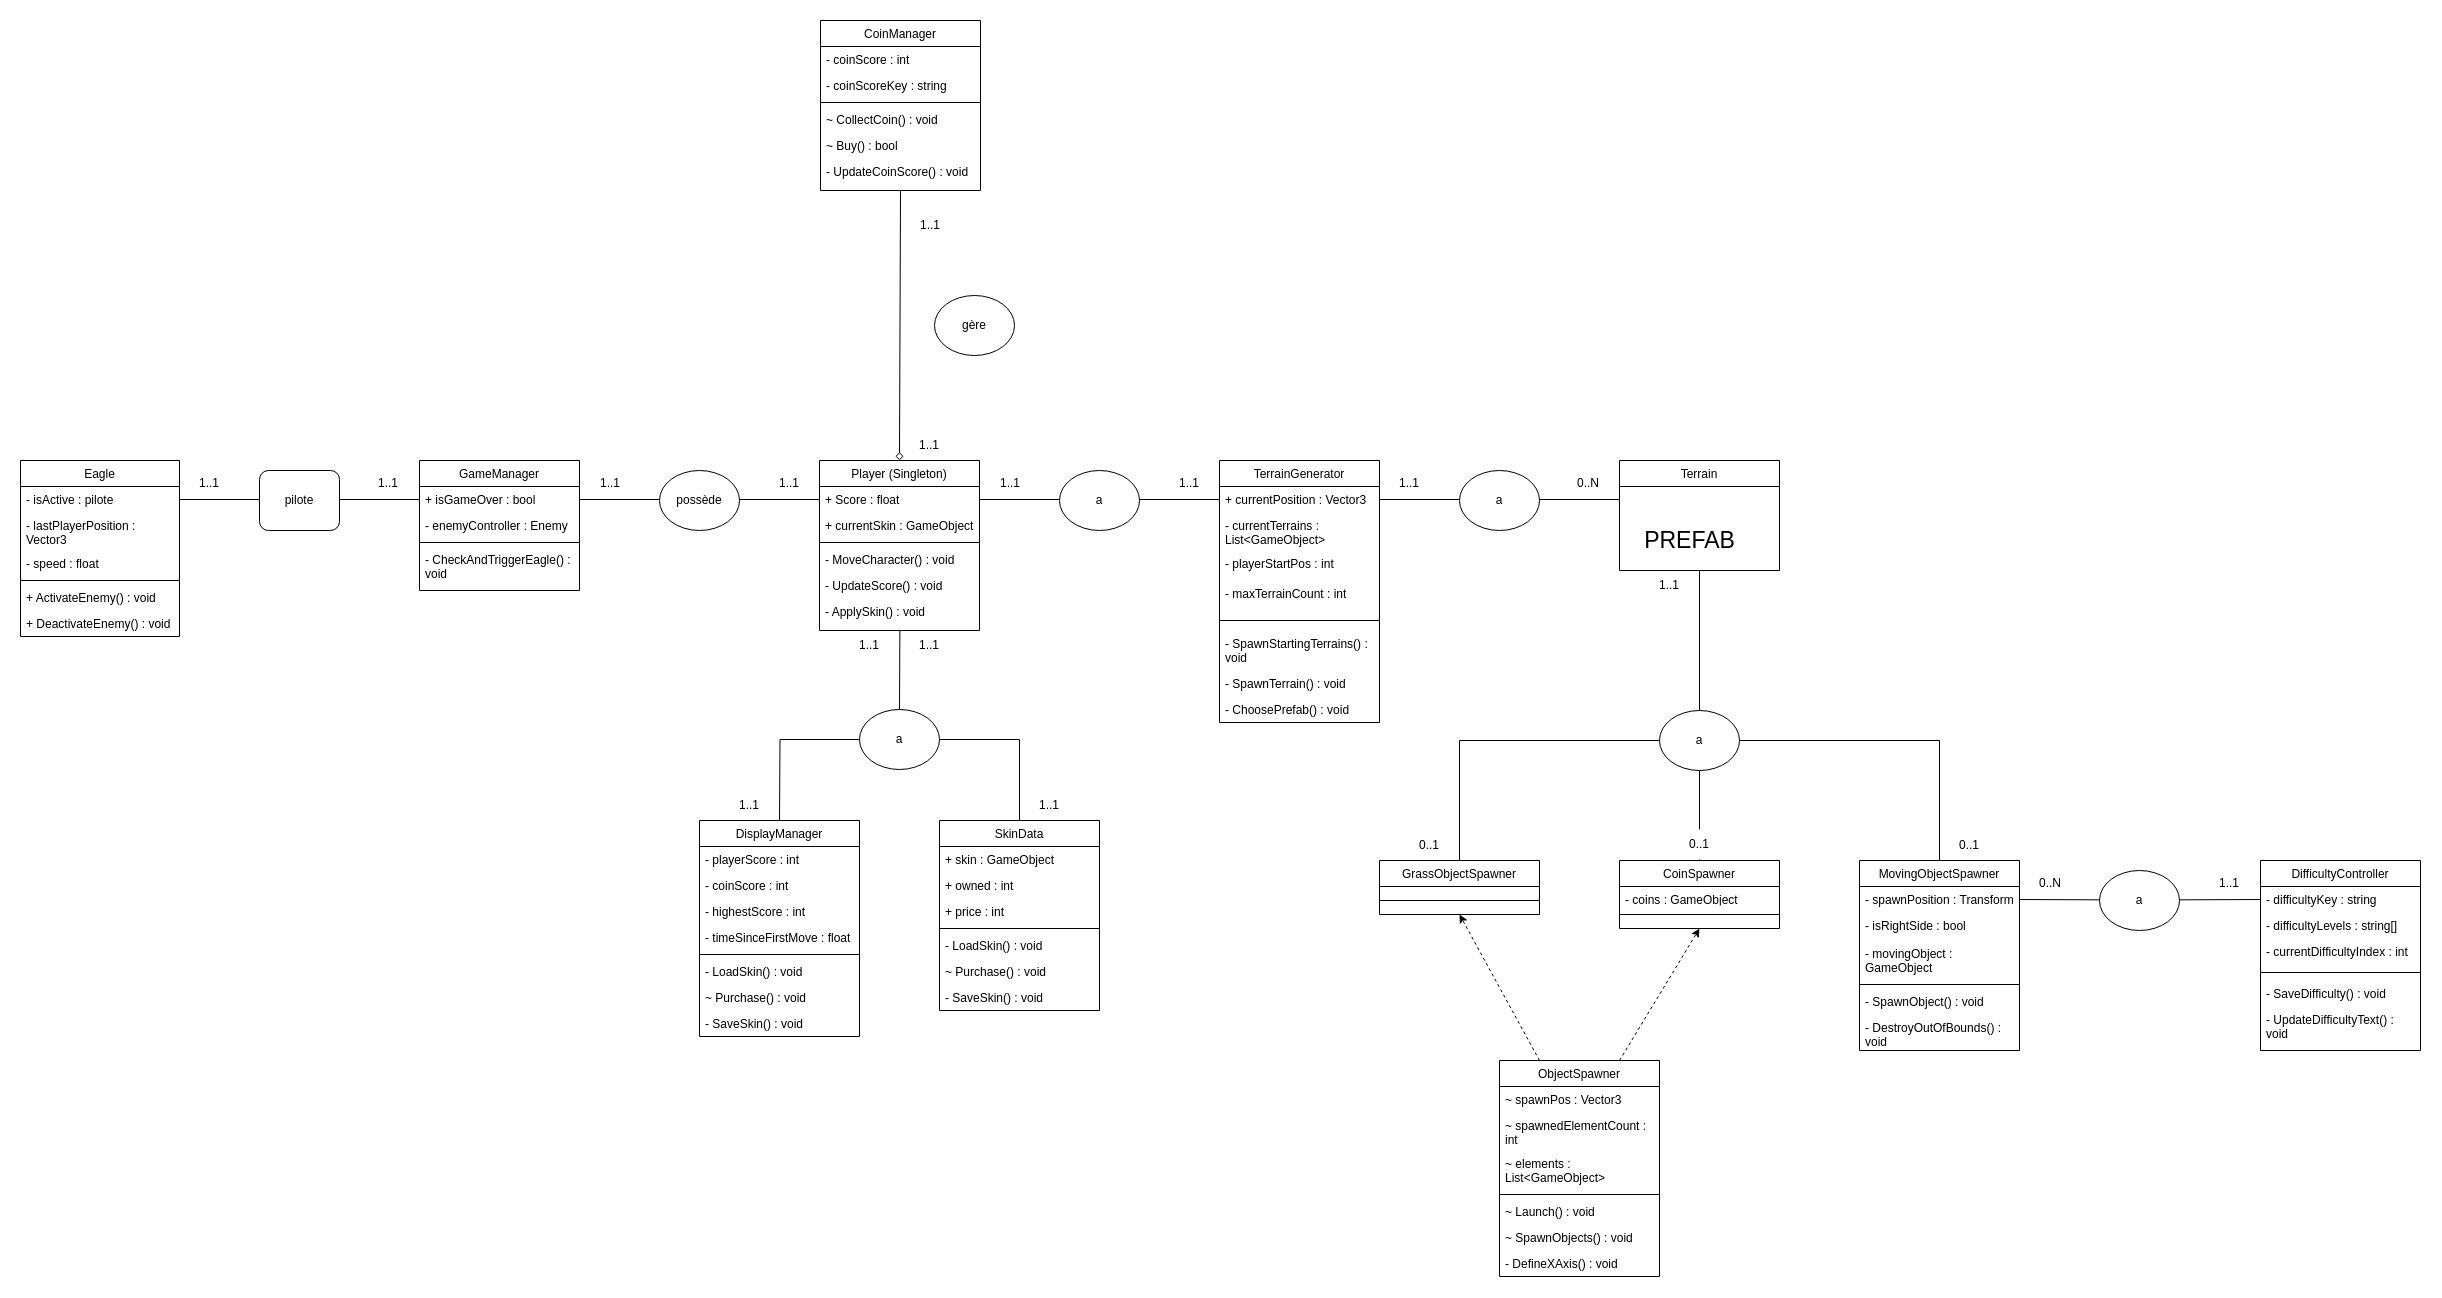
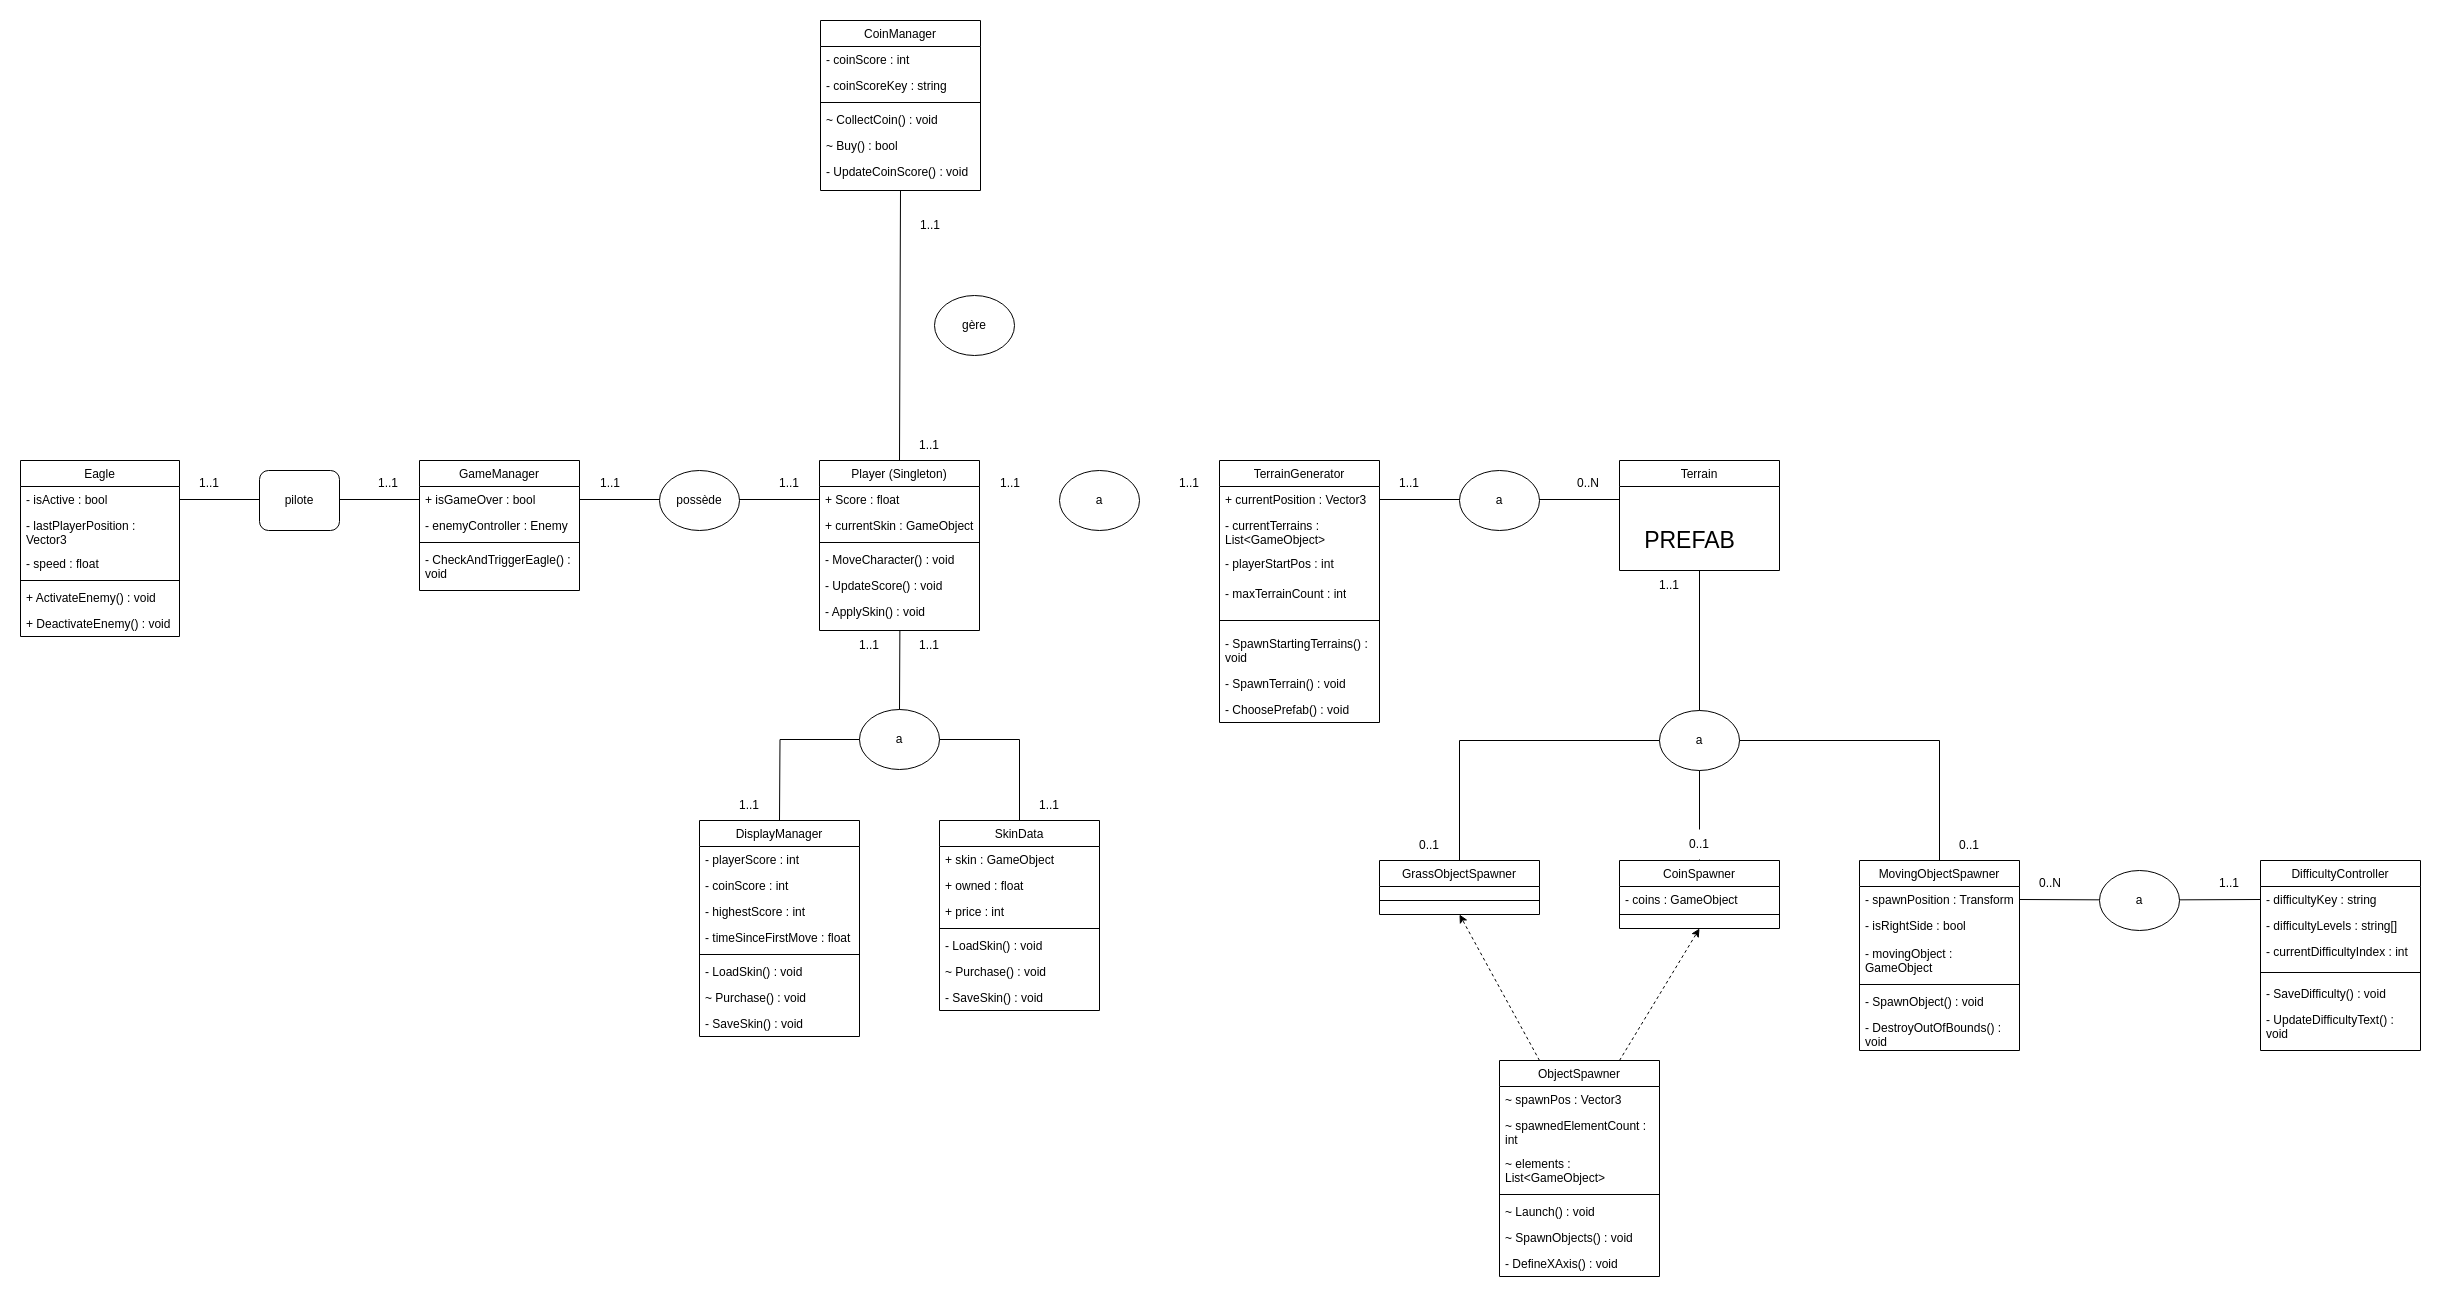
- <mxCell id="3" style="rounded=0;orthogonalLoop=1;jettySize=auto;html=1;entryX=0.5;entryY=0;entryDx=0;entryDy=0;endArrow=diamond;endFill=0;exitX=0.5;exitY=1;exitDx=0;exitDy=0;" parent="1" source="92" target="69" edge="1"><mxGeometry relative="1" as="geometry"><mxPoint x="1169" y="410" as="targetPoint" /><mxPoint x="1169" y="120" as="sourcePoint" /></mxGeometry></mxCell>
+ <mxCell id="3" style="rounded=0;orthogonalLoop=1;jettySize=auto;html=1;entryX=0.5;entryY=0;entryDx=0;entryDy=0;endArrow=none;endFill=0;exitX=0.5;exitY=1;exitDx=0;exitDy=0;" parent="1" source="92" target="69" edge="1"><mxGeometry relative="1" as="geometry"><mxPoint x="1169" y="410" as="targetPoint" /><mxPoint x="1169" y="120" as="sourcePoint" /></mxGeometry></mxCell>
- <mxCell id="25" value="- isActive : pilote" style="text;align=left;verticalAlign=top;spacingLeft=4;spacingRight=4;overflow=hidden;rotatable=0;points=[[0,0.5],[1,0.5]];portConstraint=eastwest;" parent="24" vertex="1"><mxGeometry y="26" width="159" height="26" as="geometry" /></mxCell>
+ <mxCell id="25" value="- isActive : bool" style="text;align=left;verticalAlign=top;spacingLeft=4;spacingRight=4;overflow=hidden;rotatable=0;points=[[0,0.5],[1,0.5]];portConstraint=eastwest;" parent="24" vertex="1"><mxGeometry y="26" width="159" height="26" as="geometry" /></mxCell>
- <mxCell id="6" style="edgeStyle=orthogonalEdgeStyle;rounded=0;orthogonalLoop=1;jettySize=auto;html=1;entryX=0;entryY=0.5;entryDx=0;entryDy=0;endArrow=none;endFill=0;exitX=1;exitY=0.5;exitDx=0;exitDy=0;" parent="1" source="70" target="34" edge="1"><mxGeometry relative="1" as="geometry"><mxPoint x="829" y="509" as="targetPoint" /><mxPoint x="989" y="500" as="sourcePoint" /></mxGeometry></mxCell>
- <mxCell id="18" value="+ owned : int" style="text;align=left;verticalAlign=top;spacingLeft=4;spacingRight=4;overflow=hidden;rotatable=0;points=[[0,0.5],[1,0.5]];portConstraint=eastwest;" parent="16" vertex="1"><mxGeometry y="52" width="160" height="26" as="geometry" /></mxCell>
+ <mxCell id="18" value="+ owned : float" style="text;align=left;verticalAlign=top;spacingLeft=4;spacingRight=4;overflow=hidden;rotatable=0;points=[[0,0.5],[1,0.5]];portConstraint=eastwest;" parent="16" vertex="1"><mxGeometry y="52" width="160" height="26" as="geometry" /></mxCell>
